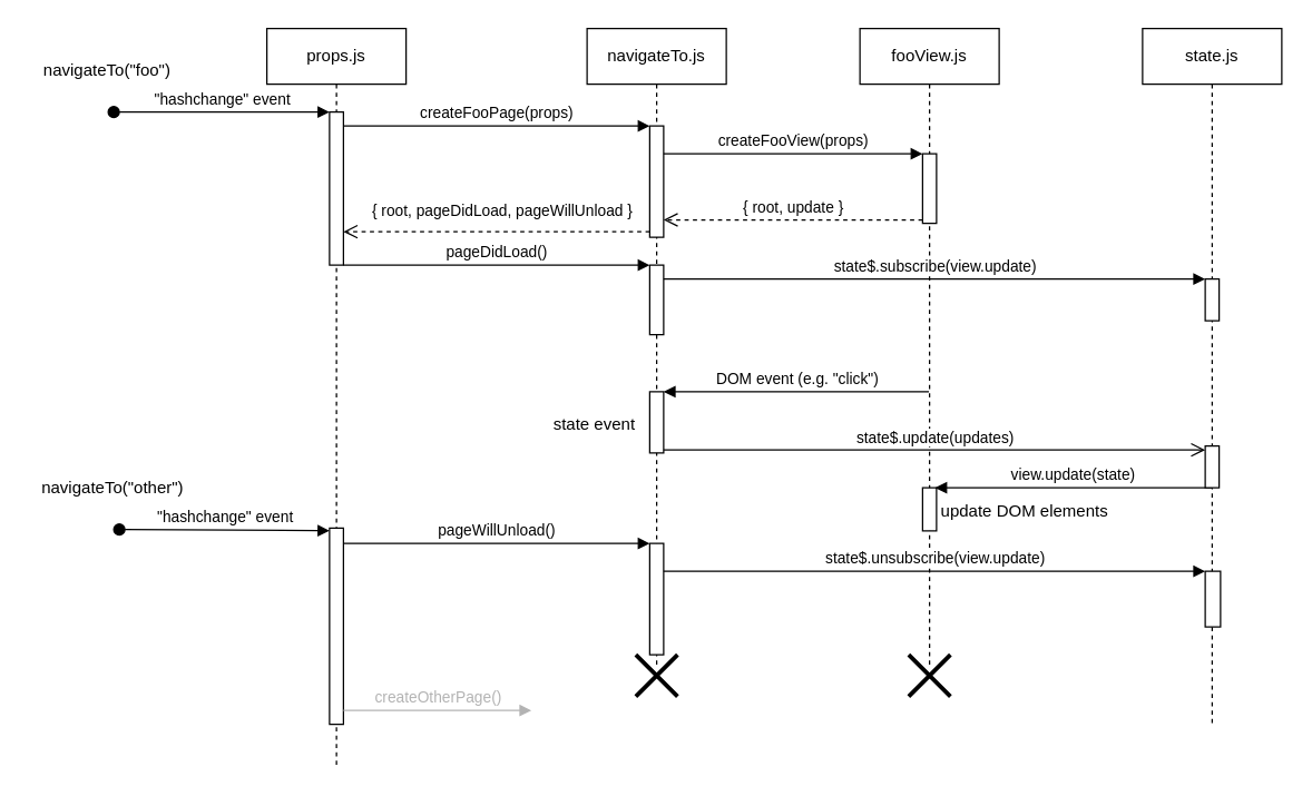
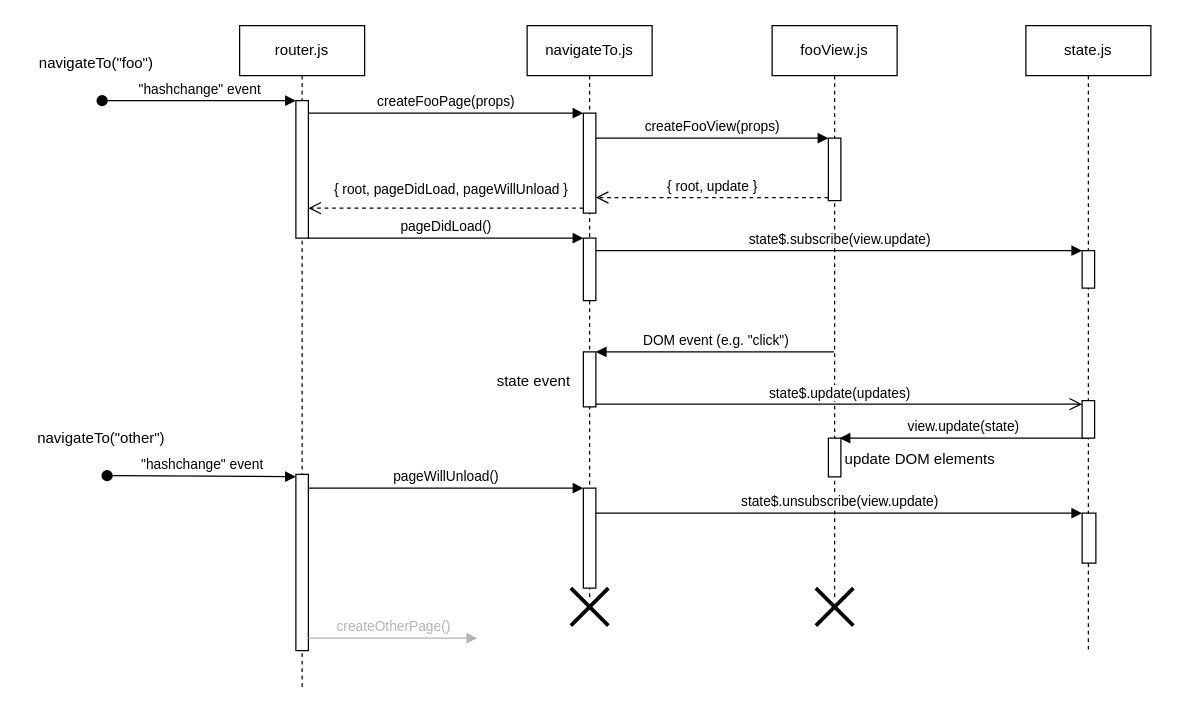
- <mxCell id="2" value="props.js" style="shape=umlLifeline;perimeter=lifelinePerimeter;whiteSpace=wrap;html=1;container=1;collapsible=0;recursiveResize=0;outlineConnect=0;" vertex="1" parent="1"><mxGeometry x="191" y="20" width="100" height="530" as="geometry" /></mxCell>
+ <mxCell id="2" value="router.js" style="shape=umlLifeline;perimeter=lifelinePerimeter;whiteSpace=wrap;html=1;container=1;collapsible=0;recursiveResize=0;outlineConnect=0;" vertex="1" parent="1"><mxGeometry x="191" y="20" width="100" height="530" as="geometry" /></mxCell>
